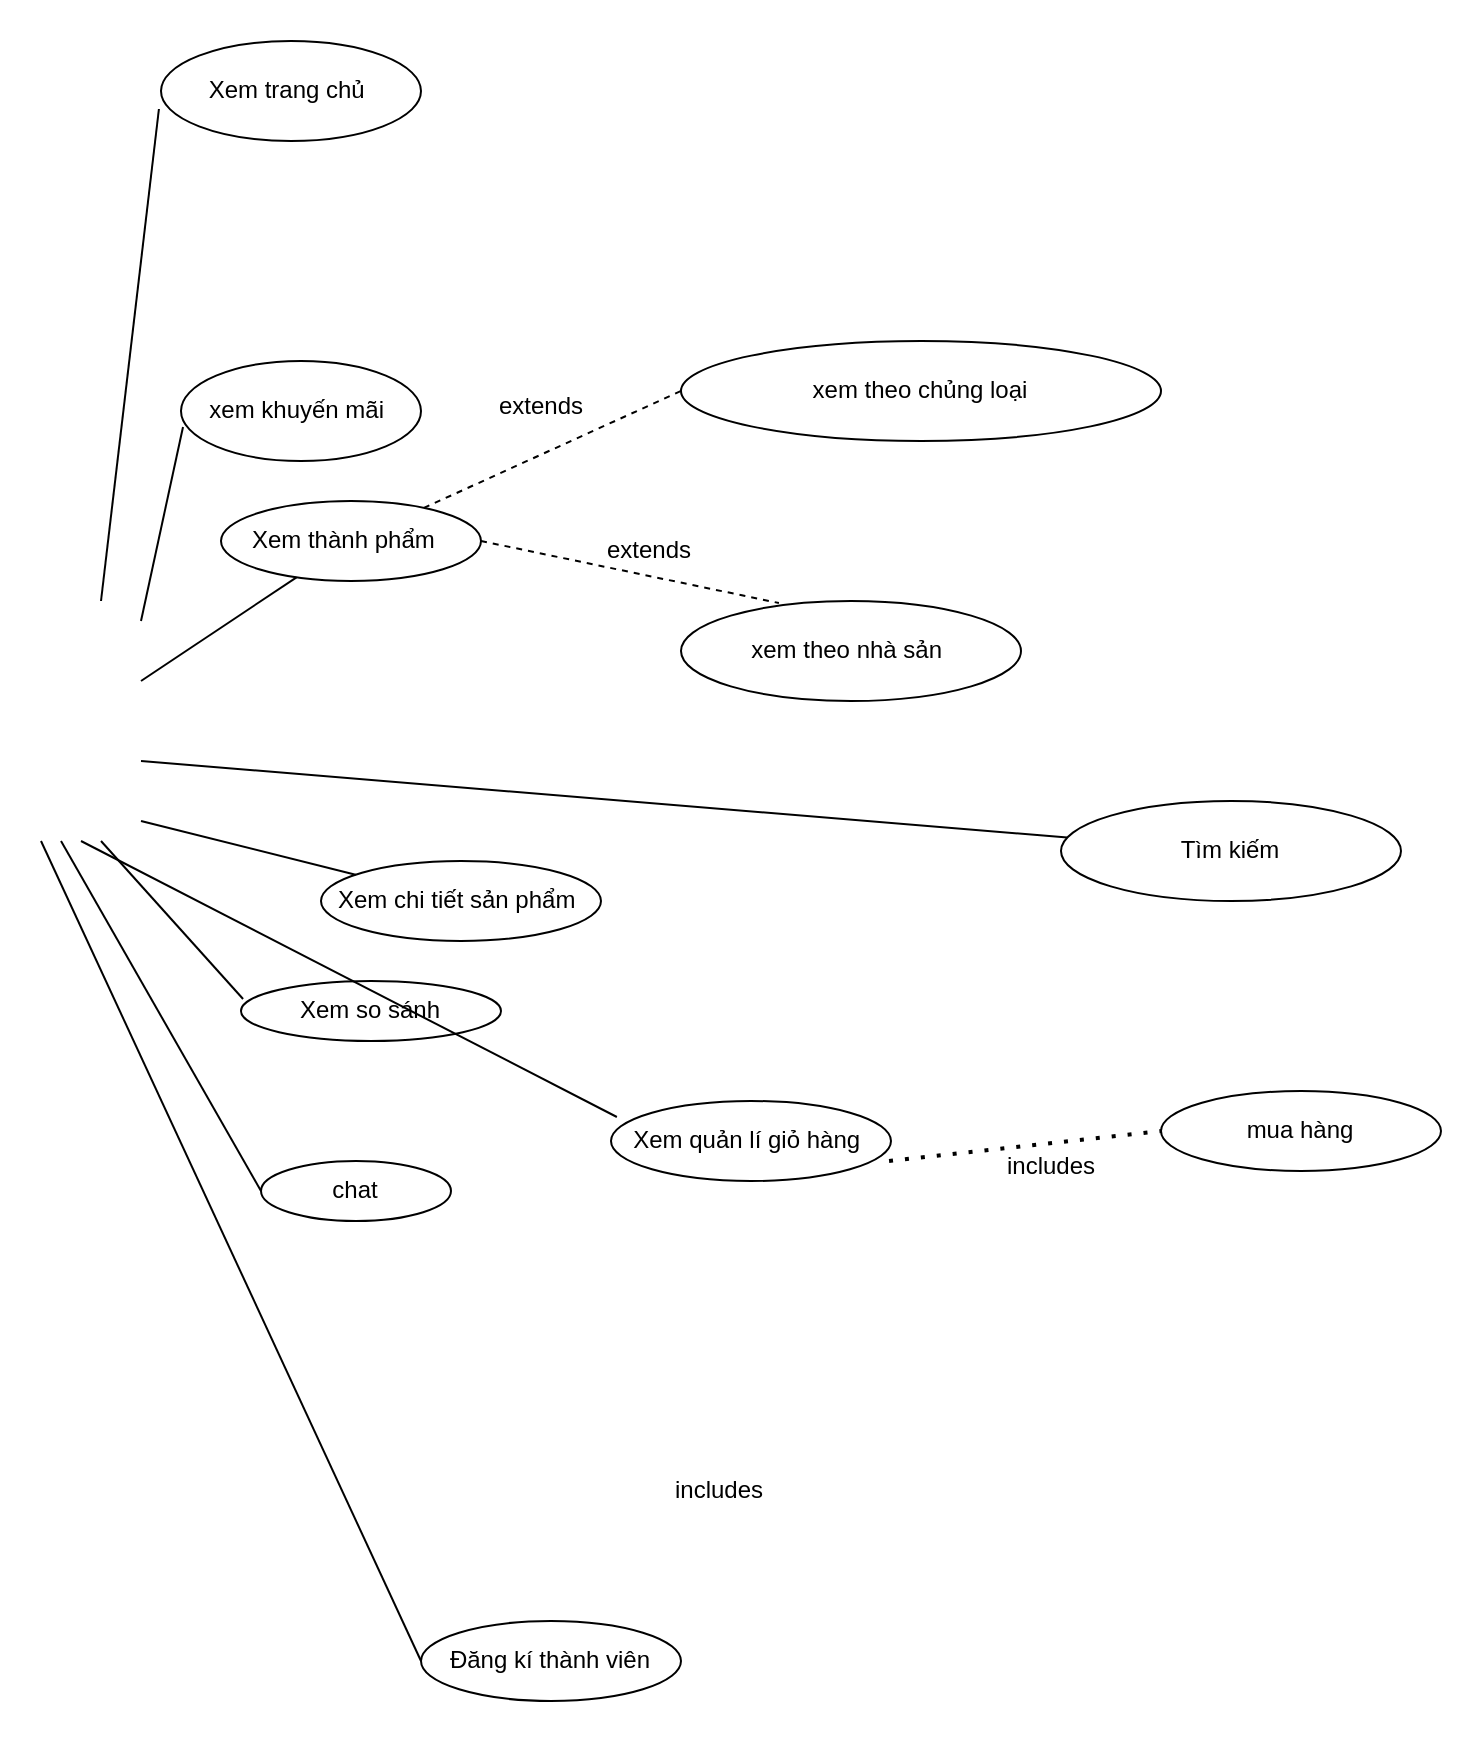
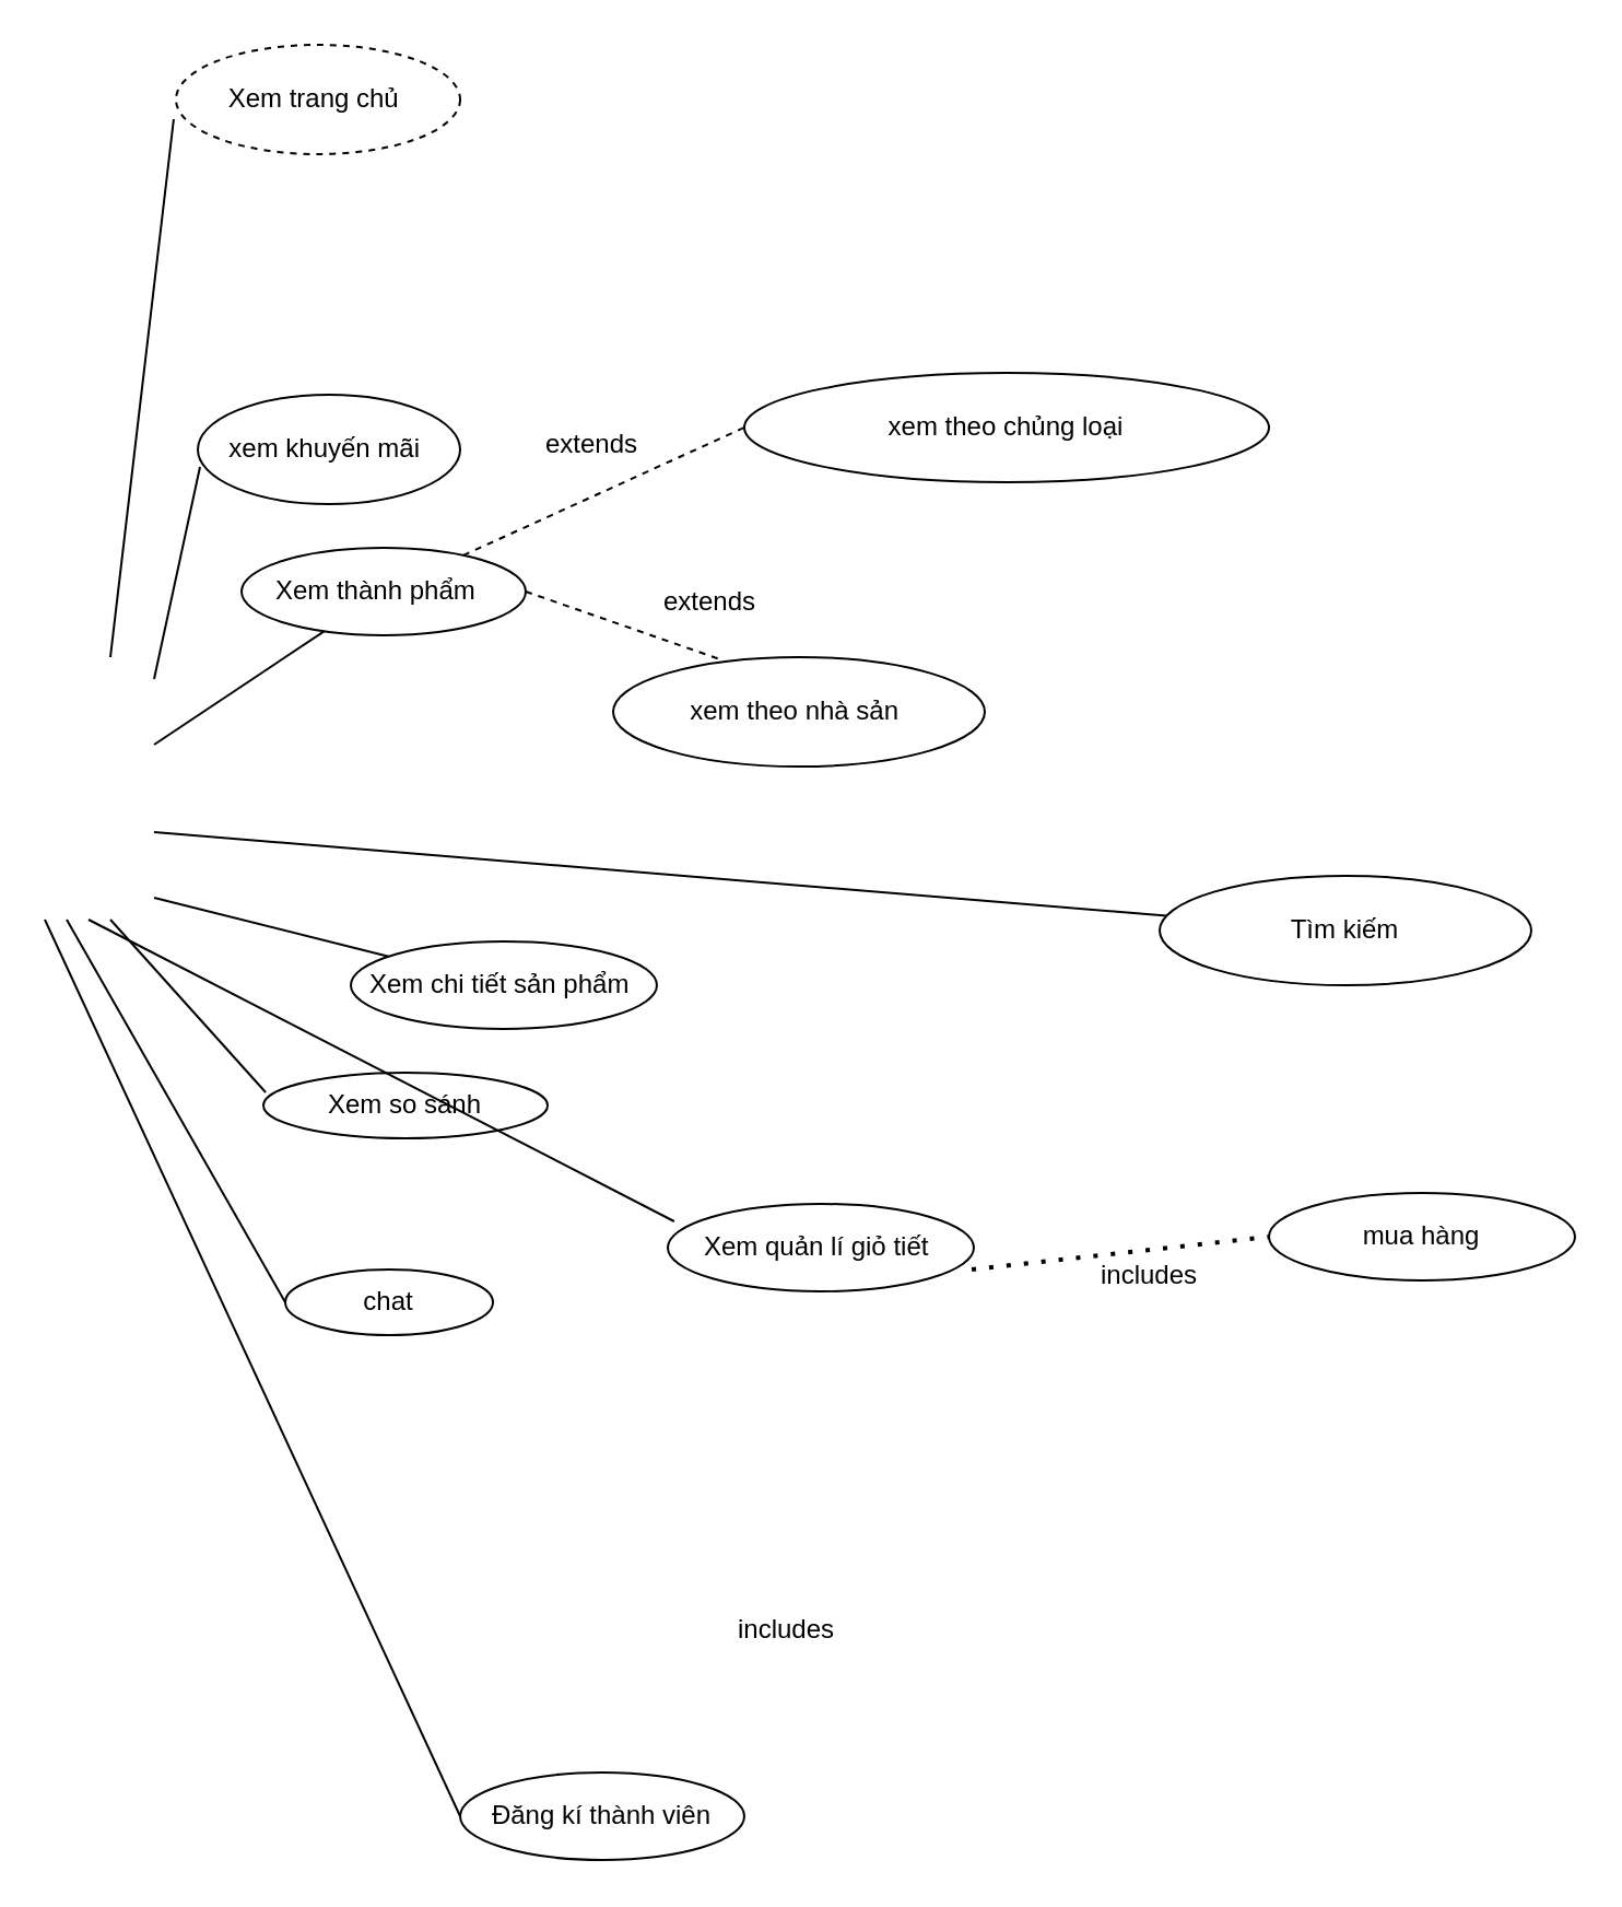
- <mxCell id="2" value="Xem trang chủ&amp;nbsp;" style="ellipse;whiteSpace=wrap;html=1;" vertex="1" parent="1"><mxGeometry x="80" y="20" width="130" height="50" as="geometry" /></mxCell>
+ <mxCell id="2" value="Xem trang chủ&amp;nbsp;" style="ellipse;whiteSpace=wrap;html=1;dashed=1;" vertex="1" parent="1"><mxGeometry x="80" y="20" width="130" height="50" as="geometry" /></mxCell>
- <mxCell id="6" value="xem theo nhà sản&amp;nbsp;" style="ellipse;whiteSpace=wrap;html=1;" vertex="1" parent="1"><mxGeometry x="340" y="300" width="170" height="50" as="geometry" /></mxCell>
+ <mxCell id="6" value="xem theo nhà sản&amp;nbsp;" style="ellipse;whiteSpace=wrap;html=1;" vertex="1" parent="1"><mxGeometry x="280" y="300" width="170" height="50" as="geometry" /></mxCell>
- <mxCell id="15" value="Xem quản lí giỏ hàng&amp;nbsp;" style="ellipse;whiteSpace=wrap;html=1;" vertex="1" parent="1"><mxGeometry x="305" y="550" width="140" height="40" as="geometry" /></mxCell>
+ <mxCell id="15" value="Xem quản lí giỏ tiết&amp;nbsp;" style="ellipse;whiteSpace=wrap;html=1;" vertex="1" parent="1"><mxGeometry x="305" y="550" width="140" height="40" as="geometry" /></mxCell>
